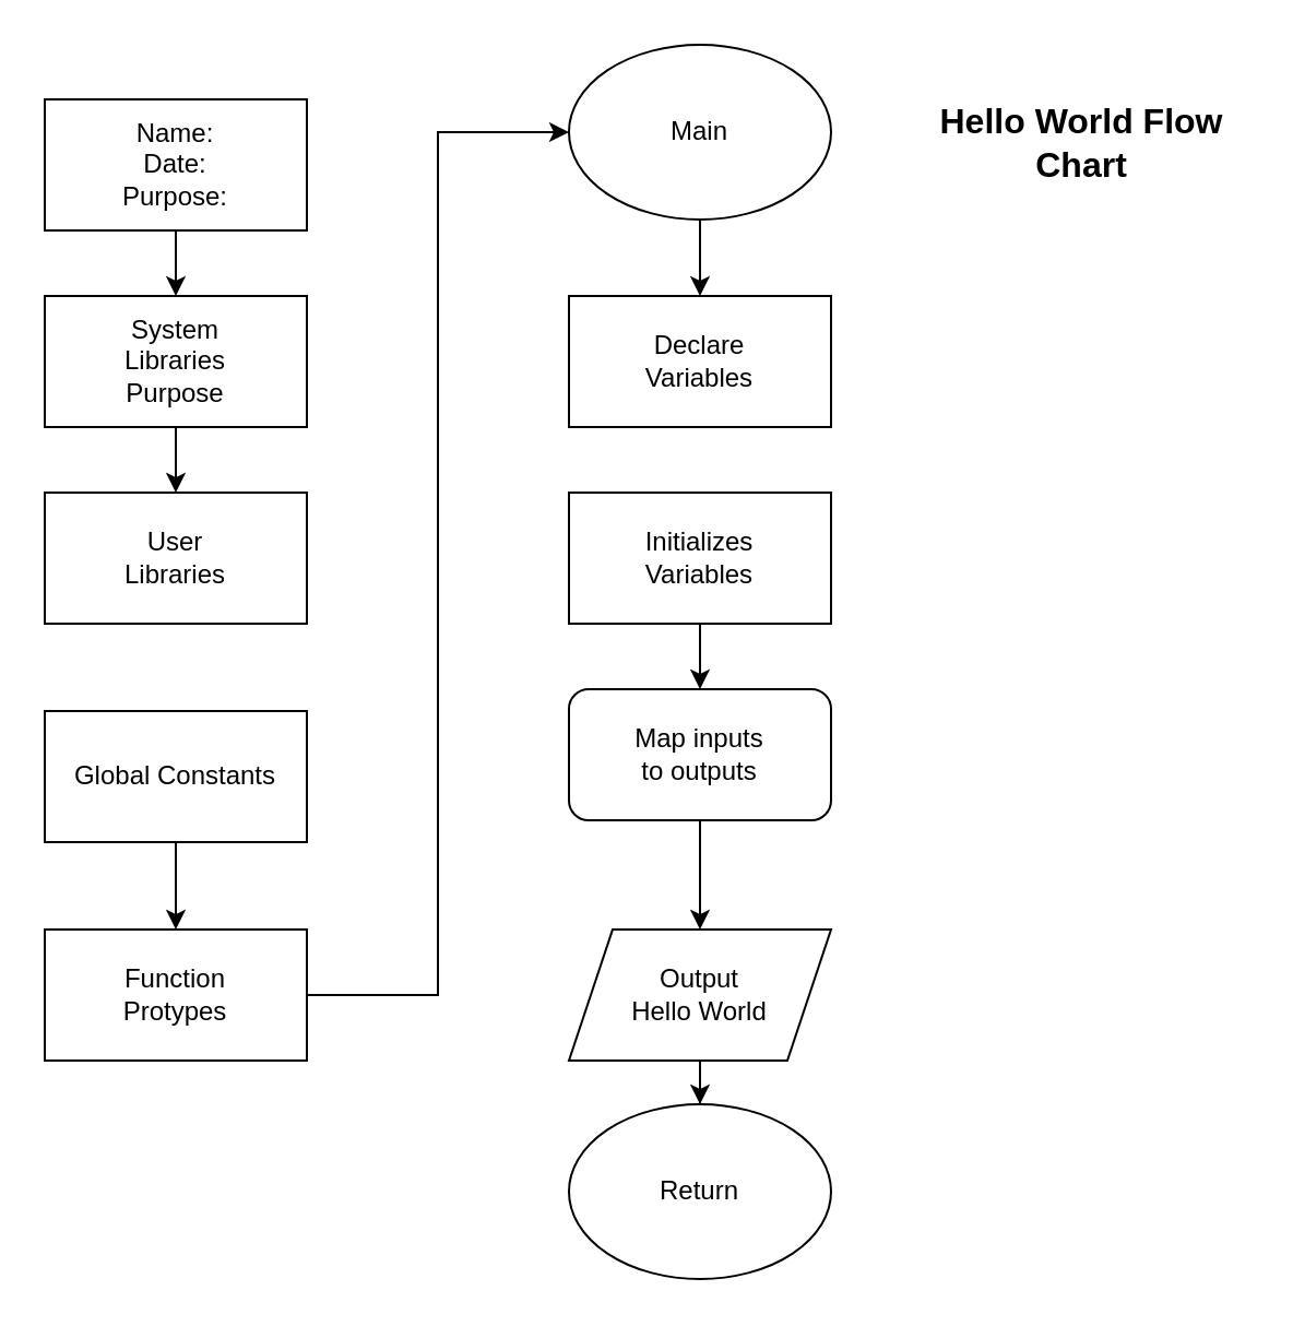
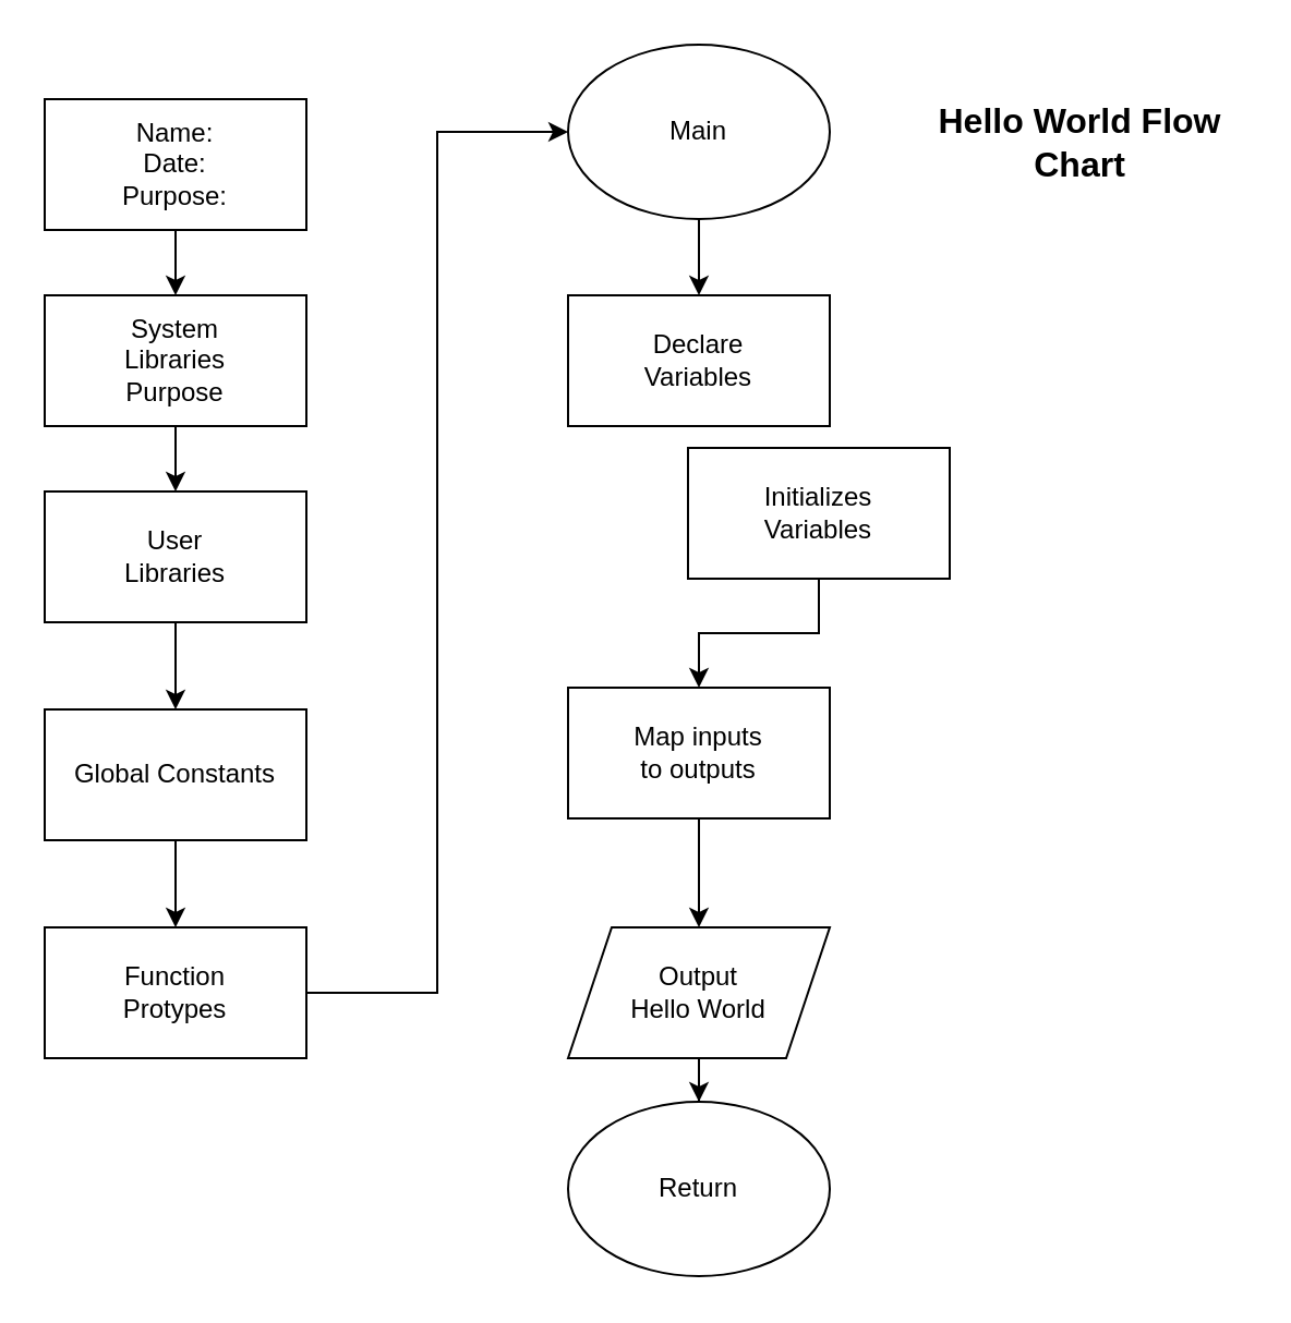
- <mxCell id="16" value="Initializes&lt;br&gt;Variables" style="rounded=0;whiteSpace=wrap;html=1;strokeColor=#000000;" vertex="1" parent="1"><mxGeometry x="260" y="225" width="120" height="60" as="geometry" /></mxCell>
+ <mxCell id="16" value="Initializes&lt;br&gt;Variables" style="rounded=0;whiteSpace=wrap;html=1;strokeColor=#000000;" vertex="1" parent="1"><mxGeometry x="315" y="205" width="120" height="60" as="geometry" /></mxCell>
+ <mxCell id="6" value="" style="edgeStyle=orthogonalEdgeStyle;rounded=0;orthogonalLoop=1;jettySize=auto;html=1;" edge="1" source="7" target="9" parent="1"><mxGeometry relative="1" as="geometry" /></mxCell>
- <mxCell id="18" value="Map inputs&lt;br&gt;to outputs" style="whiteSpace=wrap;html=1;strokeColor=#000000;rounded=1;" vertex="1" parent="1"><mxGeometry x="260" y="315" width="120" height="60" as="geometry" /></mxCell>
+ <mxCell id="18" value="Map inputs&lt;br&gt;to outputs" style="rounded=0;whiteSpace=wrap;html=1;strokeColor=#000000;" vertex="1" parent="1"><mxGeometry x="260" y="315" width="120" height="60" as="geometry" /></mxCell>
